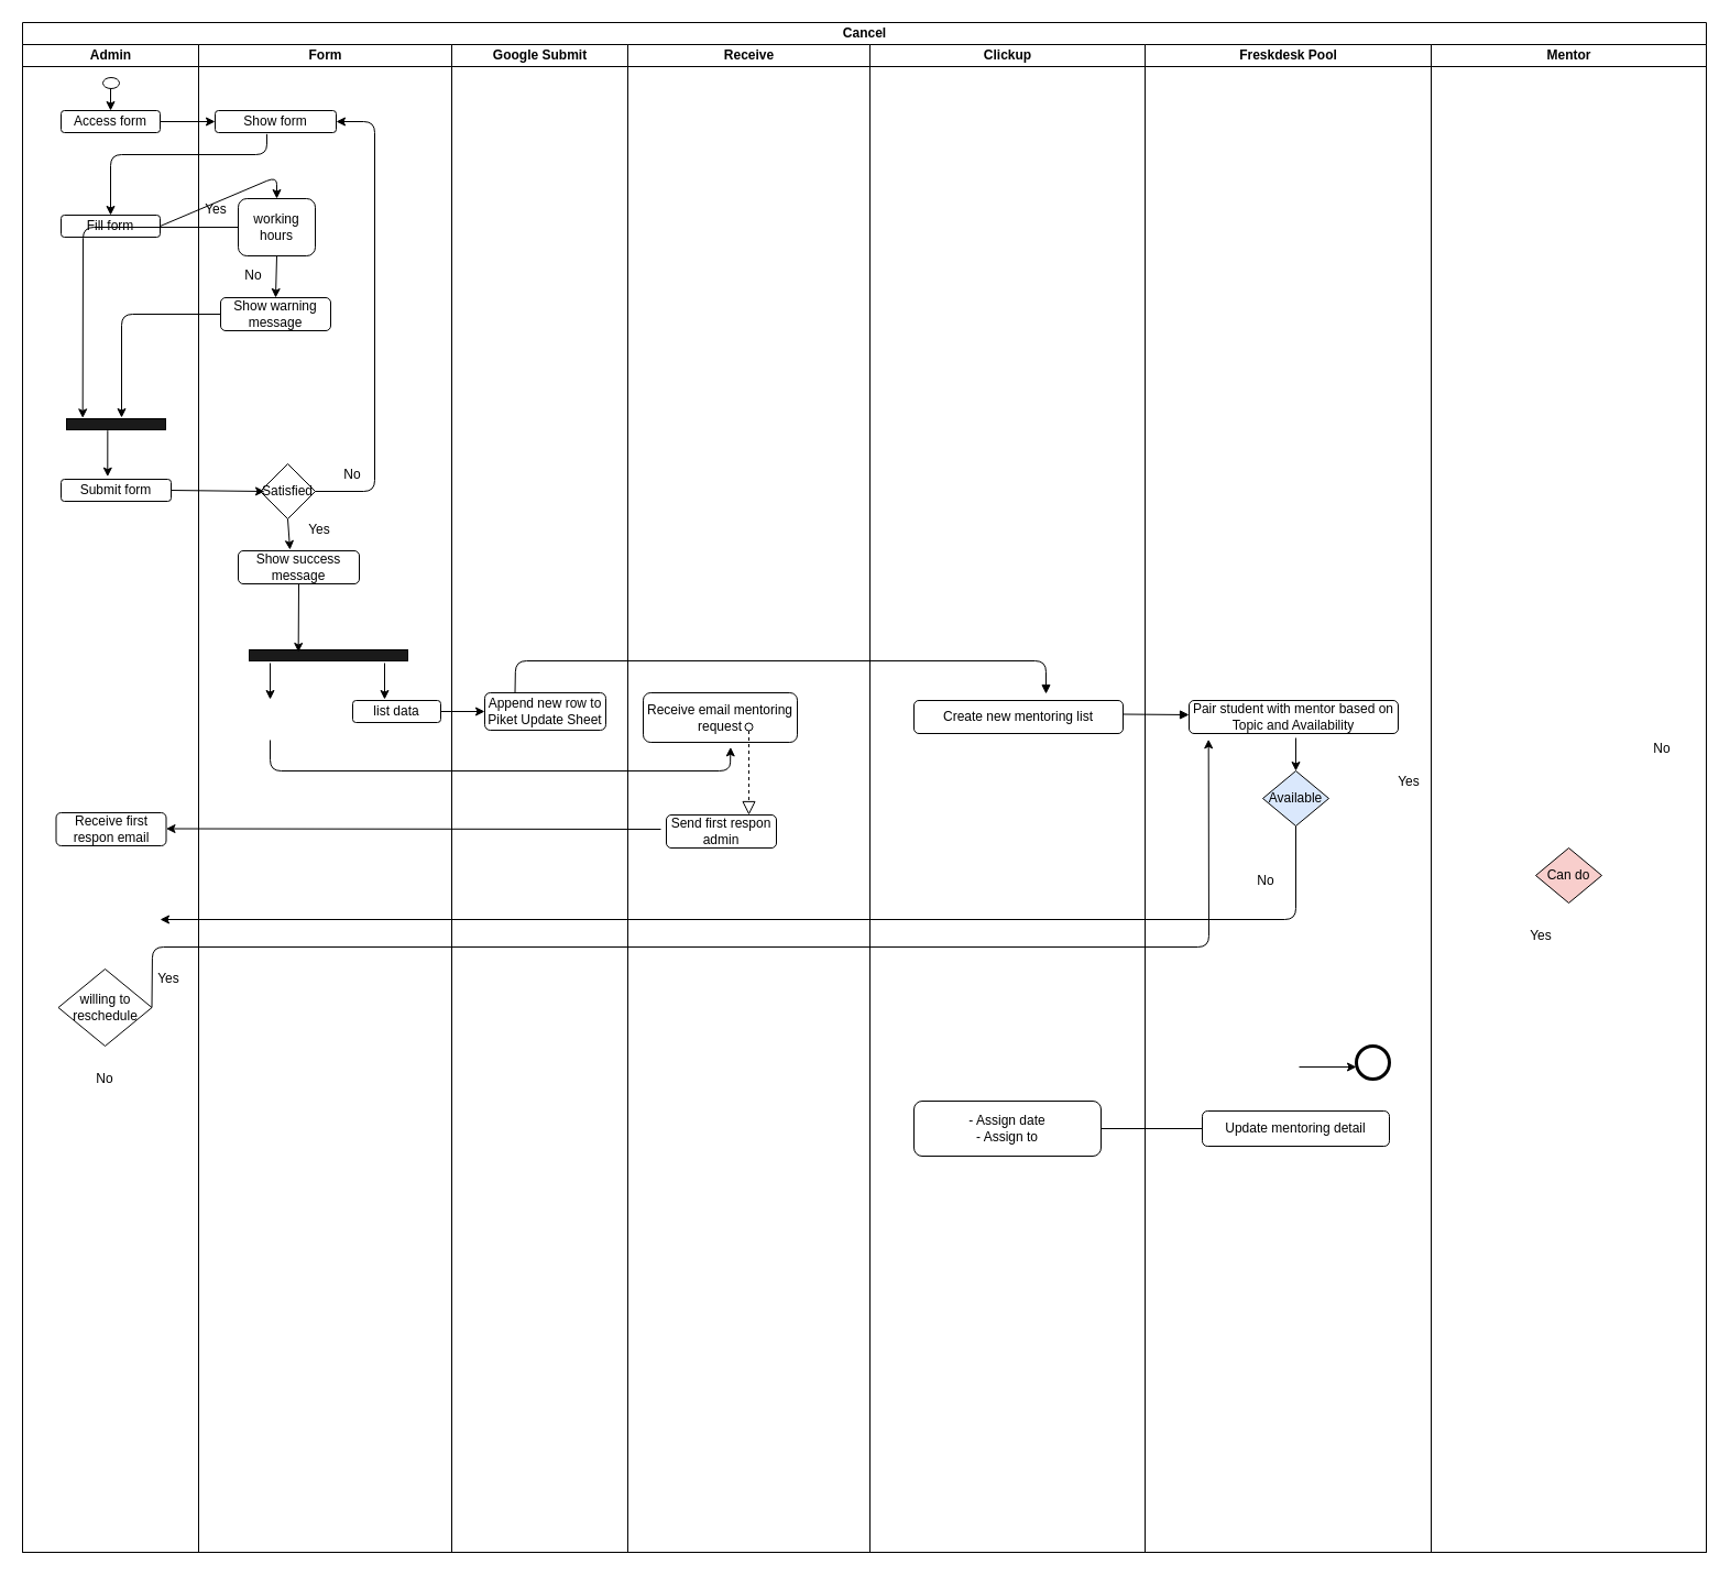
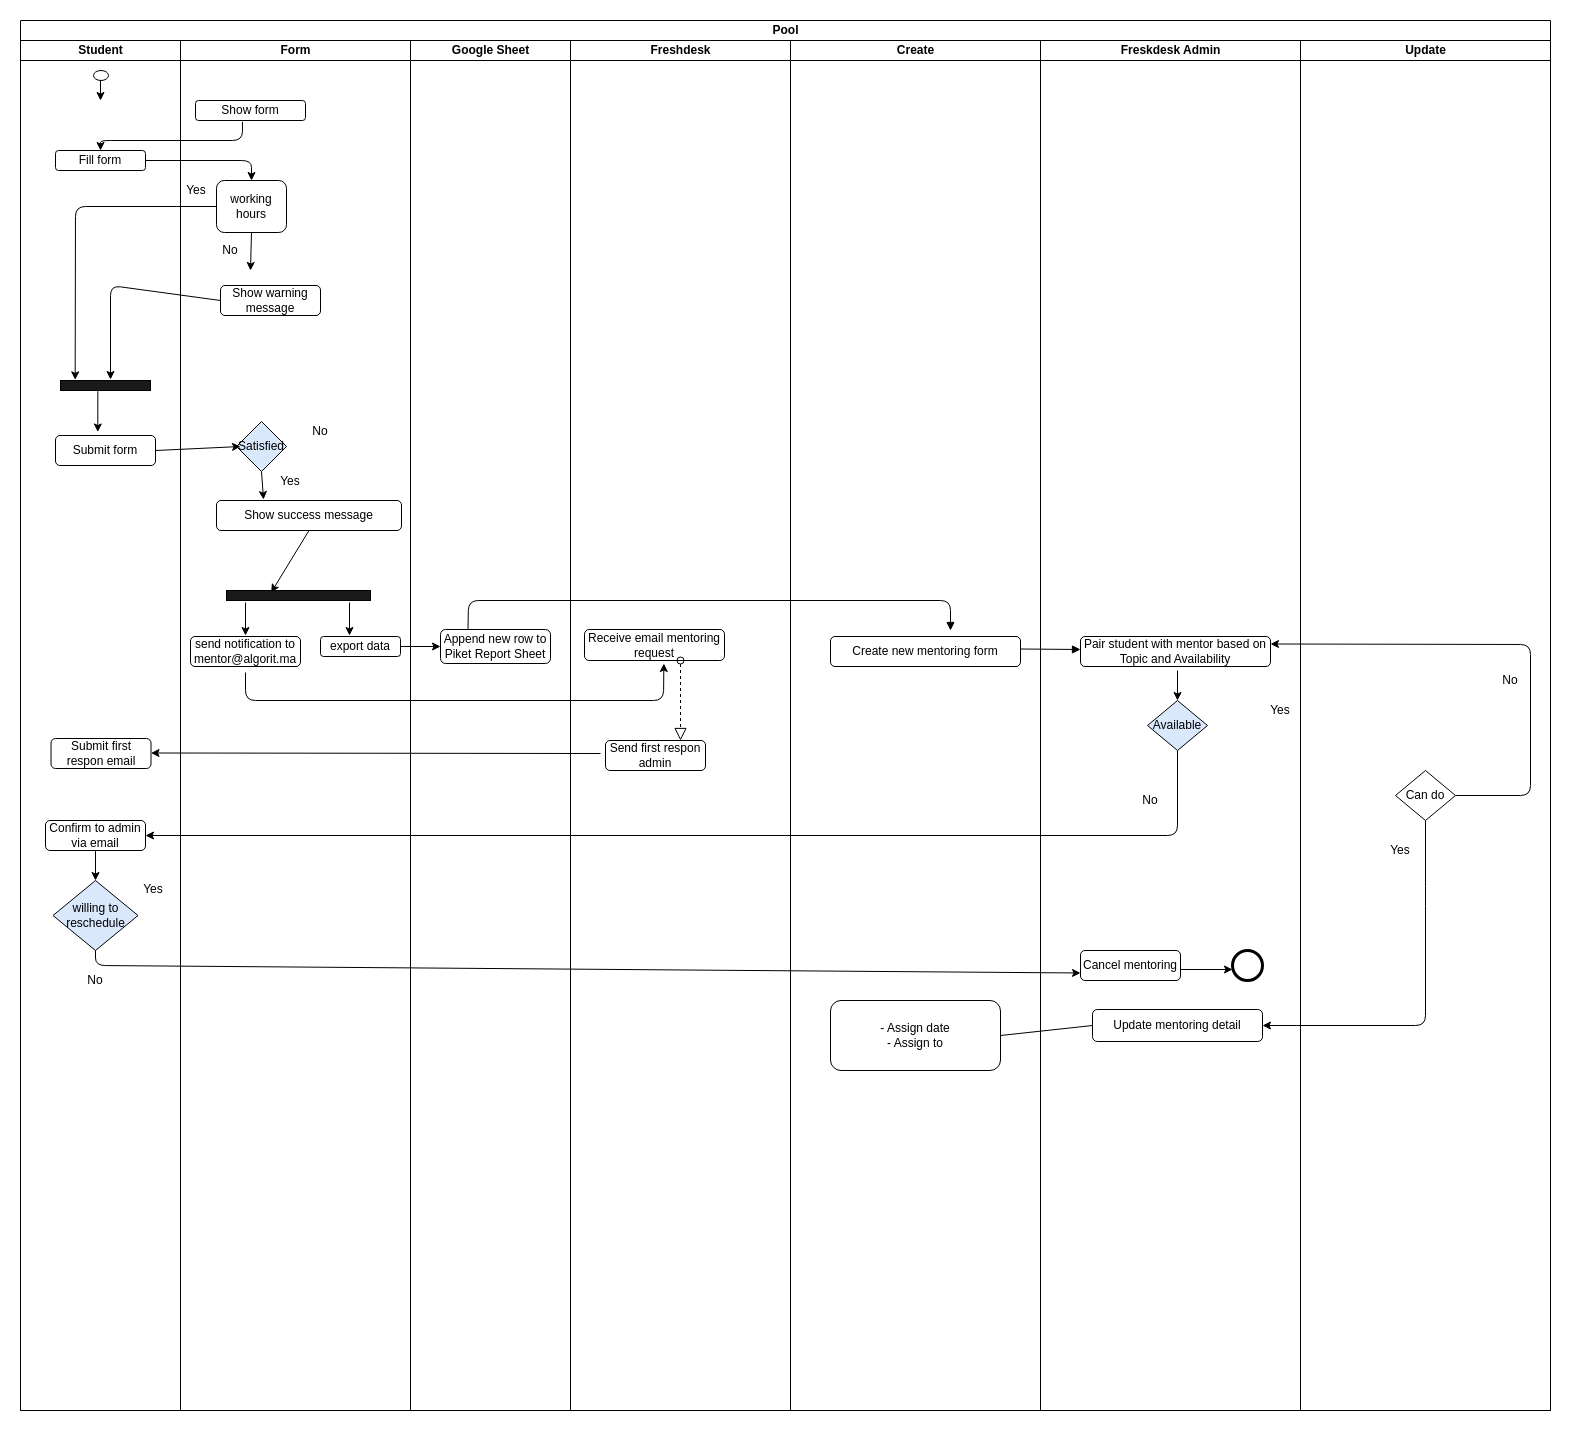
- <mxCell id="2" value="Cancel" style="swimlane;html=1;childLayout=stackLayout;resizeParent=1;resizeParentMax=0;startSize=20;" vertex="1" parent="1"><mxGeometry x="20" y="20" width="1530" height="1390" as="geometry" /></mxCell>
+ <mxCell id="2" value="Pool" style="swimlane;html=1;childLayout=stackLayout;resizeParent=1;resizeParentMax=0;startSize=20;" vertex="1" parent="1"><mxGeometry x="20" y="20" width="1530" height="1390" as="geometry" /></mxCell>
- <mxCell id="3" value="Admin" style="swimlane;html=1;startSize=20;" vertex="1" parent="2"><mxGeometry y="20" width="160" height="1370" as="geometry" /></mxCell>
+ <mxCell id="3" value="Student" style="swimlane;html=1;startSize=20;" vertex="1" parent="2"><mxGeometry y="20" width="160" height="1370" as="geometry" /></mxCell>
- <mxCell id="35" value="Google Submit" style="swimlane;html=1;startSize=20;" vertex="1" parent="2"><mxGeometry x="390" y="20" width="160" height="1370" as="geometry" /></mxCell>
+ <mxCell id="35" value="Google Sheet" style="swimlane;html=1;startSize=20;" vertex="1" parent="2"><mxGeometry x="390" y="20" width="160" height="1370" as="geometry" /></mxCell>
- <mxCell id="37" value="Receive" style="swimlane;html=1;startSize=20;" vertex="1" parent="2"><mxGeometry x="550" y="20" width="220" height="1370" as="geometry" /></mxCell>
+ <mxCell id="37" value="Freshdesk" style="swimlane;html=1;startSize=20;" vertex="1" parent="2"><mxGeometry x="550" y="20" width="220" height="1370" as="geometry" /></mxCell>
- <mxCell id="41" value="Clickup" style="swimlane;html=1;startSize=20;" vertex="1" parent="2"><mxGeometry x="770" y="20" width="250" height="1370" as="geometry" /></mxCell>
+ <mxCell id="41" value="Create" style="swimlane;html=1;startSize=20;" vertex="1" parent="2"><mxGeometry x="770" y="20" width="250" height="1370" as="geometry" /></mxCell>
- <mxCell id="51" value="Freskdesk Pool" style="swimlane;html=1;startSize=20;" vertex="1" parent="2"><mxGeometry x="1020" y="20" width="260" height="1370" as="geometry" /></mxCell>
+ <mxCell id="51" value="Freskdesk Admin" style="swimlane;html=1;startSize=20;" vertex="1" parent="2"><mxGeometry x="1020" y="20" width="260" height="1370" as="geometry" /></mxCell>
- <mxCell id="61" value="Mentor" style="swimlane;html=1;startSize=20;" vertex="1" parent="2"><mxGeometry x="1280" y="20" width="250" height="1370" as="geometry" /></mxCell>
+ <mxCell id="61" value="Update" style="swimlane;html=1;startSize=20;" vertex="1" parent="2"><mxGeometry x="1280" y="20" width="250" height="1370" as="geometry" /></mxCell>
- <mxCell id="5" value="Access form" style="shape=ext;rounded=1;html=1;whiteSpace=wrap;" vertex="1" parent="3"><mxGeometry x="35" y="60" width="90" height="20" as="geometry" /></mxCell>
- <mxCell id="46" value="" style="endArrow=classic;html=1;exitX=1;exitY=0.5;exitDx=0;exitDy=0;entryX=0;entryY=0.5;entryDx=0;entryDy=0;" edge="1" parent="2" source="5" target="18"><mxGeometry width="50" height="50" relative="1" as="geometry"><mxPoint x="320" y="270" as="sourcePoint" /><mxPoint x="370" y="220" as="targetPoint" /></mxGeometry></mxCell>
- <mxCell id="6" value="Fill form" style="shape=ext;rounded=1;html=1;whiteSpace=wrap;" vertex="1" parent="3"><mxGeometry x="35" y="155" width="90" height="20" as="geometry" /></mxCell>
+ <mxCell id="6" value="Fill form" style="shape=ext;rounded=1;html=1;whiteSpace=wrap;" vertex="1" parent="3"><mxGeometry x="35" y="110" width="90" height="20" as="geometry" /></mxCell>
- <mxCell id="20" value="Show warning message" style="shape=ext;rounded=1;html=1;whiteSpace=wrap;" vertex="1" parent="17"><mxGeometry x="20" y="230" width="100" height="30" as="geometry" /></mxCell>
+ <mxCell id="20" value="Show warning message" style="shape=ext;rounded=1;html=1;whiteSpace=wrap;" vertex="1" parent="17"><mxGeometry x="40" y="245" width="100" height="30" as="geometry" /></mxCell>
- <mxCell id="26" value="" style="endArrow=classic;html=1;exitX=1;exitY=0.5;exitDx=0;exitDy=0;entryX=1;entryY=0.5;entryDx=0;entryDy=0;" edge="1" parent="17" source="25" target="18"><mxGeometry width="50" height="50" relative="1" as="geometry"><mxPoint x="110" y="400" as="sourcePoint" /><mxPoint x="130" y="70" as="targetPoint" /><Array as="points"><mxPoint x="160" y="406" /><mxPoint x="160" y="70" /></Array></mxGeometry></mxCell>
- <mxCell id="7" value="Submit form" style="shape=ext;rounded=1;html=1;whiteSpace=wrap;" vertex="1" parent="3"><mxGeometry x="35" y="395" width="100" height="20" as="geometry" /></mxCell>
+ <mxCell id="7" value="Submit form" style="shape=ext;rounded=1;html=1;whiteSpace=wrap;" vertex="1" parent="3"><mxGeometry x="35" y="395" width="100" height="30" as="geometry" /></mxCell>
- <mxCell id="25" value="Satisfied" style="rhombus;whiteSpace=wrap;html=1;" vertex="1" parent="17"><mxGeometry x="56" y="381" width="50" height="50" as="geometry" /></mxCell>
+ <mxCell id="25" value="Satisfied" style="rhombus;whiteSpace=wrap;html=1;fillColor=#dae8fc;" vertex="1" parent="17"><mxGeometry x="56" y="381" width="50" height="50" as="geometry" /></mxCell>
- <mxCell id="24" value="Show success message" style="shape=ext;rounded=1;html=1;whiteSpace=wrap;" vertex="1" parent="17"><mxGeometry x="36" y="460" width="110" height="30" as="geometry" /></mxCell>
+ <mxCell id="24" value="Show success message" style="shape=ext;rounded=1;html=1;whiteSpace=wrap;" vertex="1" parent="17"><mxGeometry x="36" y="460" width="185" height="30" as="geometry" /></mxCell>
+ <mxCell id="66" value="" style="endArrow=classic;html=1;exitX=1;exitY=0.5;exitDx=0;exitDy=0;entryX=1;entryY=0.25;entryDx=0;entryDy=0;" edge="1" parent="2" source="62" target="52"><mxGeometry width="50" height="50" relative="1" as="geometry"><mxPoint x="1000" y="880" as="sourcePoint" /><mxPoint x="1050" y="830" as="targetPoint" /><Array as="points"><mxPoint x="1510" y="775" /><mxPoint x="1510" y="624" /></Array></mxGeometry></mxCell>
- <mxCell id="31" value="list data" style="shape=ext;rounded=1;html=1;whiteSpace=wrap;" vertex="1" parent="17"><mxGeometry x="140" y="596" width="80" height="20" as="geometry" /></mxCell>
+ <mxCell id="31" value="export data" style="shape=ext;rounded=1;html=1;whiteSpace=wrap;" vertex="1" parent="17"><mxGeometry x="140" y="596" width="80" height="20" as="geometry" /></mxCell>
- <mxCell id="36" value="Append new row to Piket Update Sheet" style="shape=ext;rounded=1;html=1;whiteSpace=wrap;" vertex="1" parent="35"><mxGeometry x="30" y="589" width="110" height="34" as="geometry" /></mxCell>
+ <mxCell id="36" value="Append new row to Piket Report Sheet" style="shape=ext;rounded=1;html=1;whiteSpace=wrap;" vertex="1" parent="35"><mxGeometry x="30" y="589" width="110" height="34" as="geometry" /></mxCell>
+ <mxCell id="30" value="send notification to mentor@algorit.ma" style="shape=ext;rounded=1;html=1;whiteSpace=wrap;" vertex="1" parent="17"><mxGeometry x="10" y="596" width="110" height="30" as="geometry" /></mxCell>
- <mxCell id="38" value="Receive email mentoring request" style="shape=ext;rounded=1;html=1;whiteSpace=wrap;" vertex="1" parent="37"><mxGeometry x="14" y="589" width="140" height="45" as="geometry" /></mxCell>
+ <mxCell id="38" value="Receive email mentoring request" style="shape=ext;rounded=1;html=1;whiteSpace=wrap;" vertex="1" parent="37"><mxGeometry x="14" y="589" width="140" height="31" as="geometry" /></mxCell>
- <mxCell id="42" value="Create new mentoring list" style="shape=ext;rounded=1;html=1;whiteSpace=wrap;" vertex="1" parent="41"><mxGeometry x="40" y="596" width="190" height="30" as="geometry" /></mxCell>
+ <mxCell id="42" value="Create new mentoring form" style="shape=ext;rounded=1;html=1;whiteSpace=wrap;" vertex="1" parent="41"><mxGeometry x="40" y="596" width="190" height="30" as="geometry" /></mxCell>
- <mxCell id="11" value="Receive first respon email" style="shape=ext;rounded=1;html=1;whiteSpace=wrap;" vertex="1" parent="3"><mxGeometry x="30.5" y="698" width="100" height="30" as="geometry" /></mxCell>
+ <mxCell id="11" value="Submit first respon email" style="shape=ext;rounded=1;html=1;whiteSpace=wrap;" vertex="1" parent="3"><mxGeometry x="30.5" y="698" width="100" height="30" as="geometry" /></mxCell>
- <mxCell id="62" value="Can do" style="rhombus;whiteSpace=wrap;html=1;fillColor=#f8cecc;" vertex="1" parent="61"><mxGeometry x="95" y="730" width="60" height="50" as="geometry" /></mxCell>
+ <mxCell id="62" value="Can do" style="rhombus;whiteSpace=wrap;html=1;" vertex="1" parent="61"><mxGeometry x="95" y="730" width="60" height="50" as="geometry" /></mxCell>
+ <mxCell id="12" value="Confirm to admin via email" style="shape=ext;rounded=1;html=1;whiteSpace=wrap;" vertex="1" parent="3"><mxGeometry x="25" y="780" width="100" height="30" as="geometry" /></mxCell>
- <mxCell id="69" value="" style="endArrow=classic;html=1;exitX=1;exitY=0.5;exitDx=0;exitDy=0;entryX=0.093;entryY=1.176;entryDx=0;entryDy=0;entryPerimeter=0;" edge="1" parent="2" source="13" target="52"><mxGeometry width="50" height="50" relative="1" as="geometry"><mxPoint x="430" y="830" as="sourcePoint" /><mxPoint x="480" y="780" as="targetPoint" /><Array as="points"><mxPoint x="118" y="840" /><mxPoint x="1078" y="840" /></Array></mxGeometry></mxCell>
+ <mxCell id="16" value="" style="endArrow=classic;html=1;exitX=0.5;exitY=1;exitDx=0;exitDy=0;entryX=0.5;entryY=0;entryDx=0;entryDy=0;" edge="1" parent="3" source="12" target="13"><mxGeometry width="50" height="50" relative="1" as="geometry"><mxPoint x="450" y="900" as="sourcePoint" /><mxPoint x="500" y="850" as="targetPoint" /></mxGeometry></mxCell>
- <mxCell id="13" value="willing to reschedule" style="rhombus;whiteSpace=wrap;html=1;" vertex="1" parent="3"><mxGeometry x="32.5" y="840" width="85" height="70" as="geometry" /></mxCell>
+ <mxCell id="13" value="willing to reschedule" style="rhombus;whiteSpace=wrap;html=1;fillColor=#dae8fc;" vertex="1" parent="3"><mxGeometry x="32.5" y="840" width="85" height="70" as="geometry" /></mxCell>
+ <mxCell id="58" value="Cancel mentoring" style="shape=ext;rounded=1;html=1;whiteSpace=wrap;" vertex="1" parent="51"><mxGeometry x="40" y="910" width="100" height="30" as="geometry" /></mxCell>
+ <mxCell id="70" value="" style="endArrow=classic;html=1;exitX=0.5;exitY=1;exitDx=0;exitDy=0;entryX=0;entryY=0.75;entryDx=0;entryDy=0;" edge="1" parent="2" source="13" target="58"><mxGeometry width="50" height="50" relative="1" as="geometry"><mxPoint x="550" y="1080" as="sourcePoint" /><mxPoint x="600" y="1030" as="targetPoint" /><Array as="points"><mxPoint x="75" y="945" /></Array></mxGeometry></mxCell>
+ <mxCell id="67" value="" style="endArrow=classic;html=1;exitX=0.5;exitY=1;exitDx=0;exitDy=0;entryX=1;entryY=0.5;entryDx=0;entryDy=0;" edge="1" parent="2" source="62" target="57"><mxGeometry width="50" height="50" relative="1" as="geometry"><mxPoint x="940" y="910" as="sourcePoint" /><mxPoint x="990" y="860" as="targetPoint" /><Array as="points"><mxPoint x="1405" y="876" /><mxPoint x="1405" y="1005" /></Array></mxGeometry></mxCell>
- <mxCell id="43" value="- Assign date&lt;br&gt;- Assign to" style="shape=ext;rounded=1;html=1;whiteSpace=wrap;" vertex="1" parent="41"><mxGeometry x="40" y="960" width="170" height="50" as="geometry" /></mxCell>
+ <mxCell id="43" value="- Assign date&lt;br&gt;- Assign to" style="shape=ext;rounded=1;html=1;whiteSpace=wrap;" vertex="1" parent="41"><mxGeometry x="40" y="960" width="170" height="70" as="geometry" /></mxCell>
